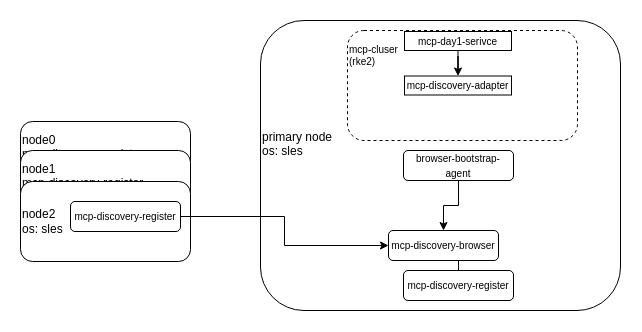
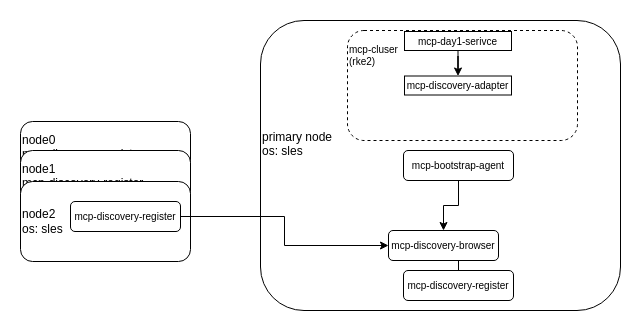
- <mxCell id="12" value="&lt;span style=&quot;text-align: left;&quot;&gt;&lt;font style=&quot;font-size: 10px;&quot;&gt;browser-bootstrap-agent&lt;/font&gt;&lt;/span&gt;" style="rounded=1;whiteSpace=wrap;html=1;" vertex="1" parent="1"><mxGeometry x="403" y="150" width="110" height="30" as="geometry" /></mxCell>
+ <mxCell id="12" value="&lt;span style=&quot;text-align: left;&quot;&gt;&lt;font style=&quot;font-size: 10px;&quot;&gt;mcp-bootstrap-agent&lt;/font&gt;&lt;/span&gt;" style="rounded=1;whiteSpace=wrap;html=1;" vertex="1" parent="1"><mxGeometry x="403" y="150" width="110" height="30" as="geometry" /></mxCell>
